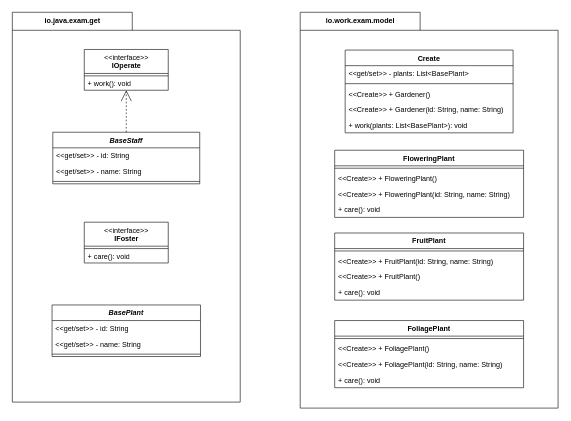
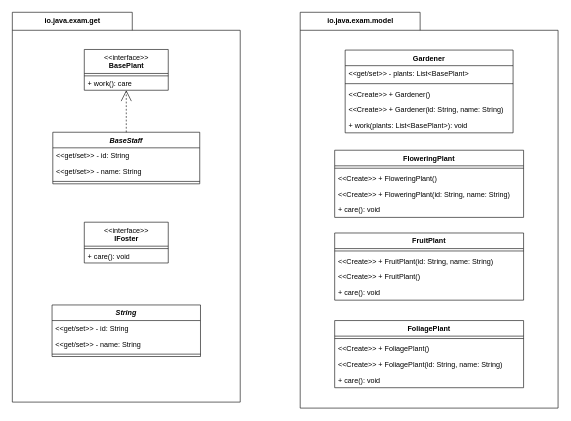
- <mxCell id="18" value="io.work.exam.model" style="shape=folder;fontStyle=1;tabWidth=200;tabHeight=30;tabPosition=left;html=1;boundedLbl=1;labelInHeader=1;container=1;collapsible=0;recursiveResize=0;" parent="1" vertex="1"><mxGeometry x="500" y="20" width="430" height="660" as="geometry" /></mxCell>
+ <mxCell id="18" value="io.java.exam.model" style="shape=folder;fontStyle=1;tabWidth=200;tabHeight=30;tabPosition=left;html=1;boundedLbl=1;labelInHeader=1;container=1;collapsible=0;recursiveResize=0;" parent="1" vertex="1"><mxGeometry x="500" y="20" width="430" height="660" as="geometry" /></mxCell>
- <mxCell id="19" value="Create" style="swimlane;fontStyle=1;align=center;verticalAlign=top;childLayout=stackLayout;horizontal=1;startSize=26;horizontalStack=0;resizeParent=1;resizeParentMax=0;resizeLast=0;collapsible=1;marginBottom=0;" parent="18" vertex="1"><mxGeometry x="75" y="63" width="280" height="138" as="geometry"><mxRectangle x="240" y="170" width="90" height="26" as="alternateBounds" /></mxGeometry></mxCell>
+ <mxCell id="19" value="Gardener" style="swimlane;fontStyle=1;align=center;verticalAlign=top;childLayout=stackLayout;horizontal=1;startSize=26;horizontalStack=0;resizeParent=1;resizeParentMax=0;resizeLast=0;collapsible=1;marginBottom=0;" parent="18" vertex="1"><mxGeometry x="75" y="63" width="280" height="138" as="geometry"><mxRectangle x="240" y="170" width="90" height="26" as="alternateBounds" /></mxGeometry></mxCell>
- <mxCell id="11" value="&amp;lt;&amp;lt;interface&amp;gt;&amp;gt;&lt;br&gt;&lt;b&gt;IOperate&lt;/b&gt;" style="swimlane;fontStyle=0;align=center;verticalAlign=top;childLayout=stackLayout;horizontal=1;startSize=40;horizontalStack=0;resizeParent=1;resizeParentMax=0;resizeLast=0;collapsible=0;marginBottom=0;html=1;" parent="2" vertex="1"><mxGeometry x="120" y="62" width="140" height="68" as="geometry" /></mxCell>
+ <mxCell id="11" value="&amp;lt;&amp;lt;interface&amp;gt;&amp;gt;&lt;br&gt;&lt;b&gt;BasePlant&lt;/b&gt;" style="swimlane;fontStyle=0;align=center;verticalAlign=top;childLayout=stackLayout;horizontal=1;startSize=40;horizontalStack=0;resizeParent=1;resizeParentMax=0;resizeLast=0;collapsible=0;marginBottom=0;html=1;" parent="2" vertex="1"><mxGeometry x="120" y="62" width="140" height="68" as="geometry" /></mxCell>
- <mxCell id="13" value="+ work(): void" style="text;html=1;strokeColor=none;fillColor=none;align=left;verticalAlign=middle;spacingLeft=4;spacingRight=4;overflow=hidden;rotatable=0;points=[[0,0.5],[1,0.5]];portConstraint=eastwest;" parent="11" vertex="1"><mxGeometry y="48" width="140" height="20" as="geometry" /></mxCell>
+ <mxCell id="13" value="+ work(): care" style="text;html=1;strokeColor=none;fillColor=none;align=left;verticalAlign=middle;spacingLeft=4;spacingRight=4;overflow=hidden;rotatable=0;points=[[0,0.5],[1,0.5]];portConstraint=eastwest;" parent="11" vertex="1"><mxGeometry y="48" width="140" height="20" as="geometry" /></mxCell>
- <mxCell id="7" value="BasePlant" style="swimlane;fontStyle=3;align=center;verticalAlign=top;childLayout=stackLayout;horizontal=1;startSize=26;horizontalStack=0;resizeParent=1;resizeParentMax=0;resizeLast=0;collapsible=1;marginBottom=0;" parent="2" vertex="1"><mxGeometry x="66.25" y="488" width="247.5" height="86" as="geometry"><mxRectangle x="240" y="170" width="90" height="26" as="alternateBounds" /></mxGeometry></mxCell>
+ <mxCell id="7" value="String" style="swimlane;fontStyle=3;align=center;verticalAlign=top;childLayout=stackLayout;horizontal=1;startSize=26;horizontalStack=0;resizeParent=1;resizeParentMax=0;resizeLast=0;collapsible=1;marginBottom=0;" parent="2" vertex="1"><mxGeometry x="66.25" y="488" width="247.5" height="86" as="geometry"><mxRectangle x="240" y="170" width="90" height="26" as="alternateBounds" /></mxGeometry></mxCell>
